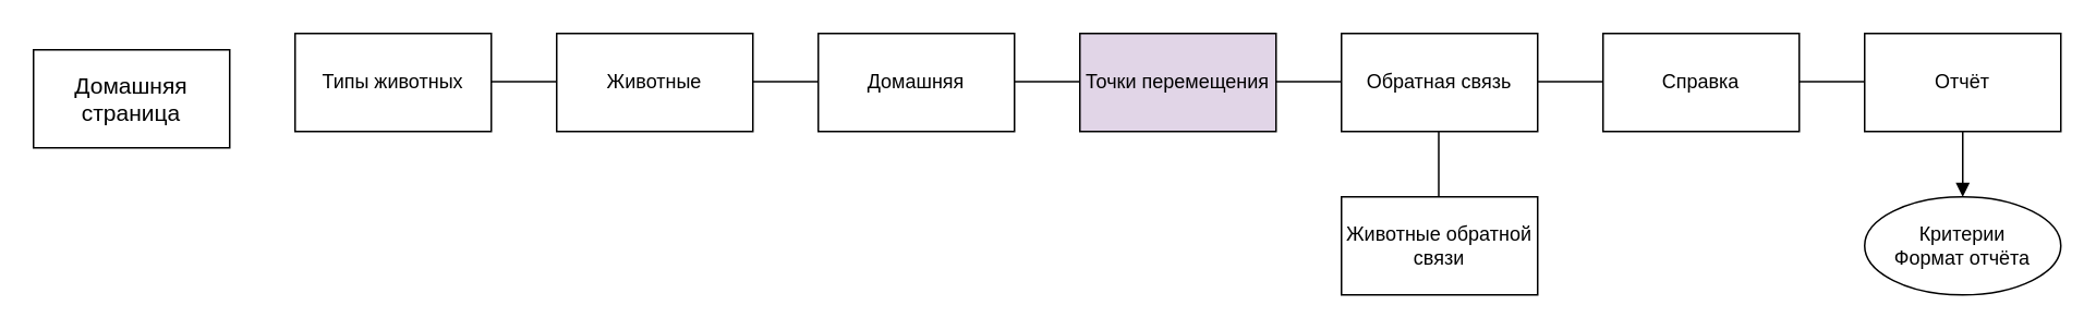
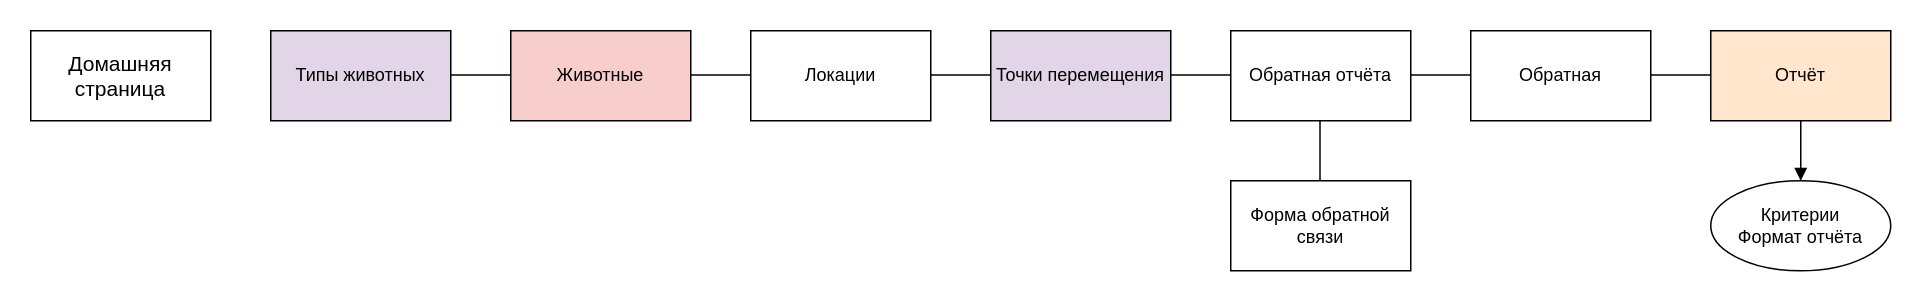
- <mxCell id="3" value="Типы животных" style="rounded=0;whiteSpace=wrap;html=1;" vertex="1" parent="1"><mxGeometry x="180" y="20" width="120" height="60" as="geometry" /></mxCell>
+ <mxCell id="3" value="Типы животных" style="rounded=0;whiteSpace=wrap;html=1;fillColor=#e1d5e7;" vertex="1" parent="1"><mxGeometry x="180" y="20" width="120" height="60" as="geometry" /></mxCell>
- <mxCell id="4" value="Животные" style="rounded=0;whiteSpace=wrap;html=1;" vertex="1" parent="1"><mxGeometry x="340" y="20" width="120" height="60" as="geometry" /></mxCell>
+ <mxCell id="4" value="Животные" style="rounded=0;whiteSpace=wrap;html=1;fillColor=#f8cecc;" vertex="1" parent="1"><mxGeometry x="340" y="20" width="120" height="60" as="geometry" /></mxCell>
- <mxCell id="5" value="Домашняя" style="rounded=0;whiteSpace=wrap;html=1;" vertex="1" parent="1"><mxGeometry x="500" y="20" width="120" height="60" as="geometry" /></mxCell>
+ <mxCell id="5" value="Локации" style="rounded=0;whiteSpace=wrap;html=1;" vertex="1" parent="1"><mxGeometry x="500" y="20" width="120" height="60" as="geometry" /></mxCell>
- <mxCell id="7" value="&lt;div&gt;Обратная связь&lt;/div&gt;" style="rounded=0;whiteSpace=wrap;html=1;" vertex="1" parent="1"><mxGeometry x="820" y="20" width="120" height="60" as="geometry" /></mxCell>
+ <mxCell id="7" value="&lt;div&gt;Обратная отчёта&lt;/div&gt;" style="rounded=0;whiteSpace=wrap;html=1;" vertex="1" parent="1"><mxGeometry x="820" y="20" width="120" height="60" as="geometry" /></mxCell>
- <mxCell id="8" value="Справка" style="rounded=0;whiteSpace=wrap;html=1;" vertex="1" parent="1"><mxGeometry x="980" y="20" width="120" height="60" as="geometry" /></mxCell>
+ <mxCell id="8" value="Обратная" style="rounded=0;whiteSpace=wrap;html=1;" vertex="1" parent="1"><mxGeometry x="980" y="20" width="120" height="60" as="geometry" /></mxCell>
- <mxCell id="9" value="Отчёт" style="rounded=0;whiteSpace=wrap;html=1;" vertex="1" parent="1"><mxGeometry x="1140" y="20" width="120" height="60" as="geometry" /></mxCell>
+ <mxCell id="9" value="Отчёт" style="rounded=0;whiteSpace=wrap;html=1;fillColor=#ffe6cc;" vertex="1" parent="1"><mxGeometry x="1140" y="20" width="120" height="60" as="geometry" /></mxCell>
- <mxCell id="2" value="&lt;font style=&quot;font-size: 14px;&quot;&gt;Домашняя страница&lt;br&gt;&lt;/font&gt;" style="rounded=0;whiteSpace=wrap;html=1;" vertex="1" parent="1"><mxGeometry x="20" y="30" width="120" height="60" as="geometry" /></mxCell>
+ <mxCell id="2" value="&lt;font style=&quot;font-size: 14px;&quot;&gt;Домашняя страница&lt;br&gt;&lt;/font&gt;" style="rounded=0;whiteSpace=wrap;html=1;" vertex="1" parent="1"><mxGeometry x="20" y="20" width="120" height="60" as="geometry" /></mxCell>
- <mxCell id="10" value="Животные обратной связи" style="rounded=0;whiteSpace=wrap;html=1;" vertex="1" parent="1"><mxGeometry x="820" y="120" width="120" height="60" as="geometry" /></mxCell>
+ <mxCell id="10" value="Форма обратной связи" style="rounded=0;whiteSpace=wrap;html=1;" vertex="1" parent="1"><mxGeometry x="820" y="120" width="120" height="60" as="geometry" /></mxCell>
